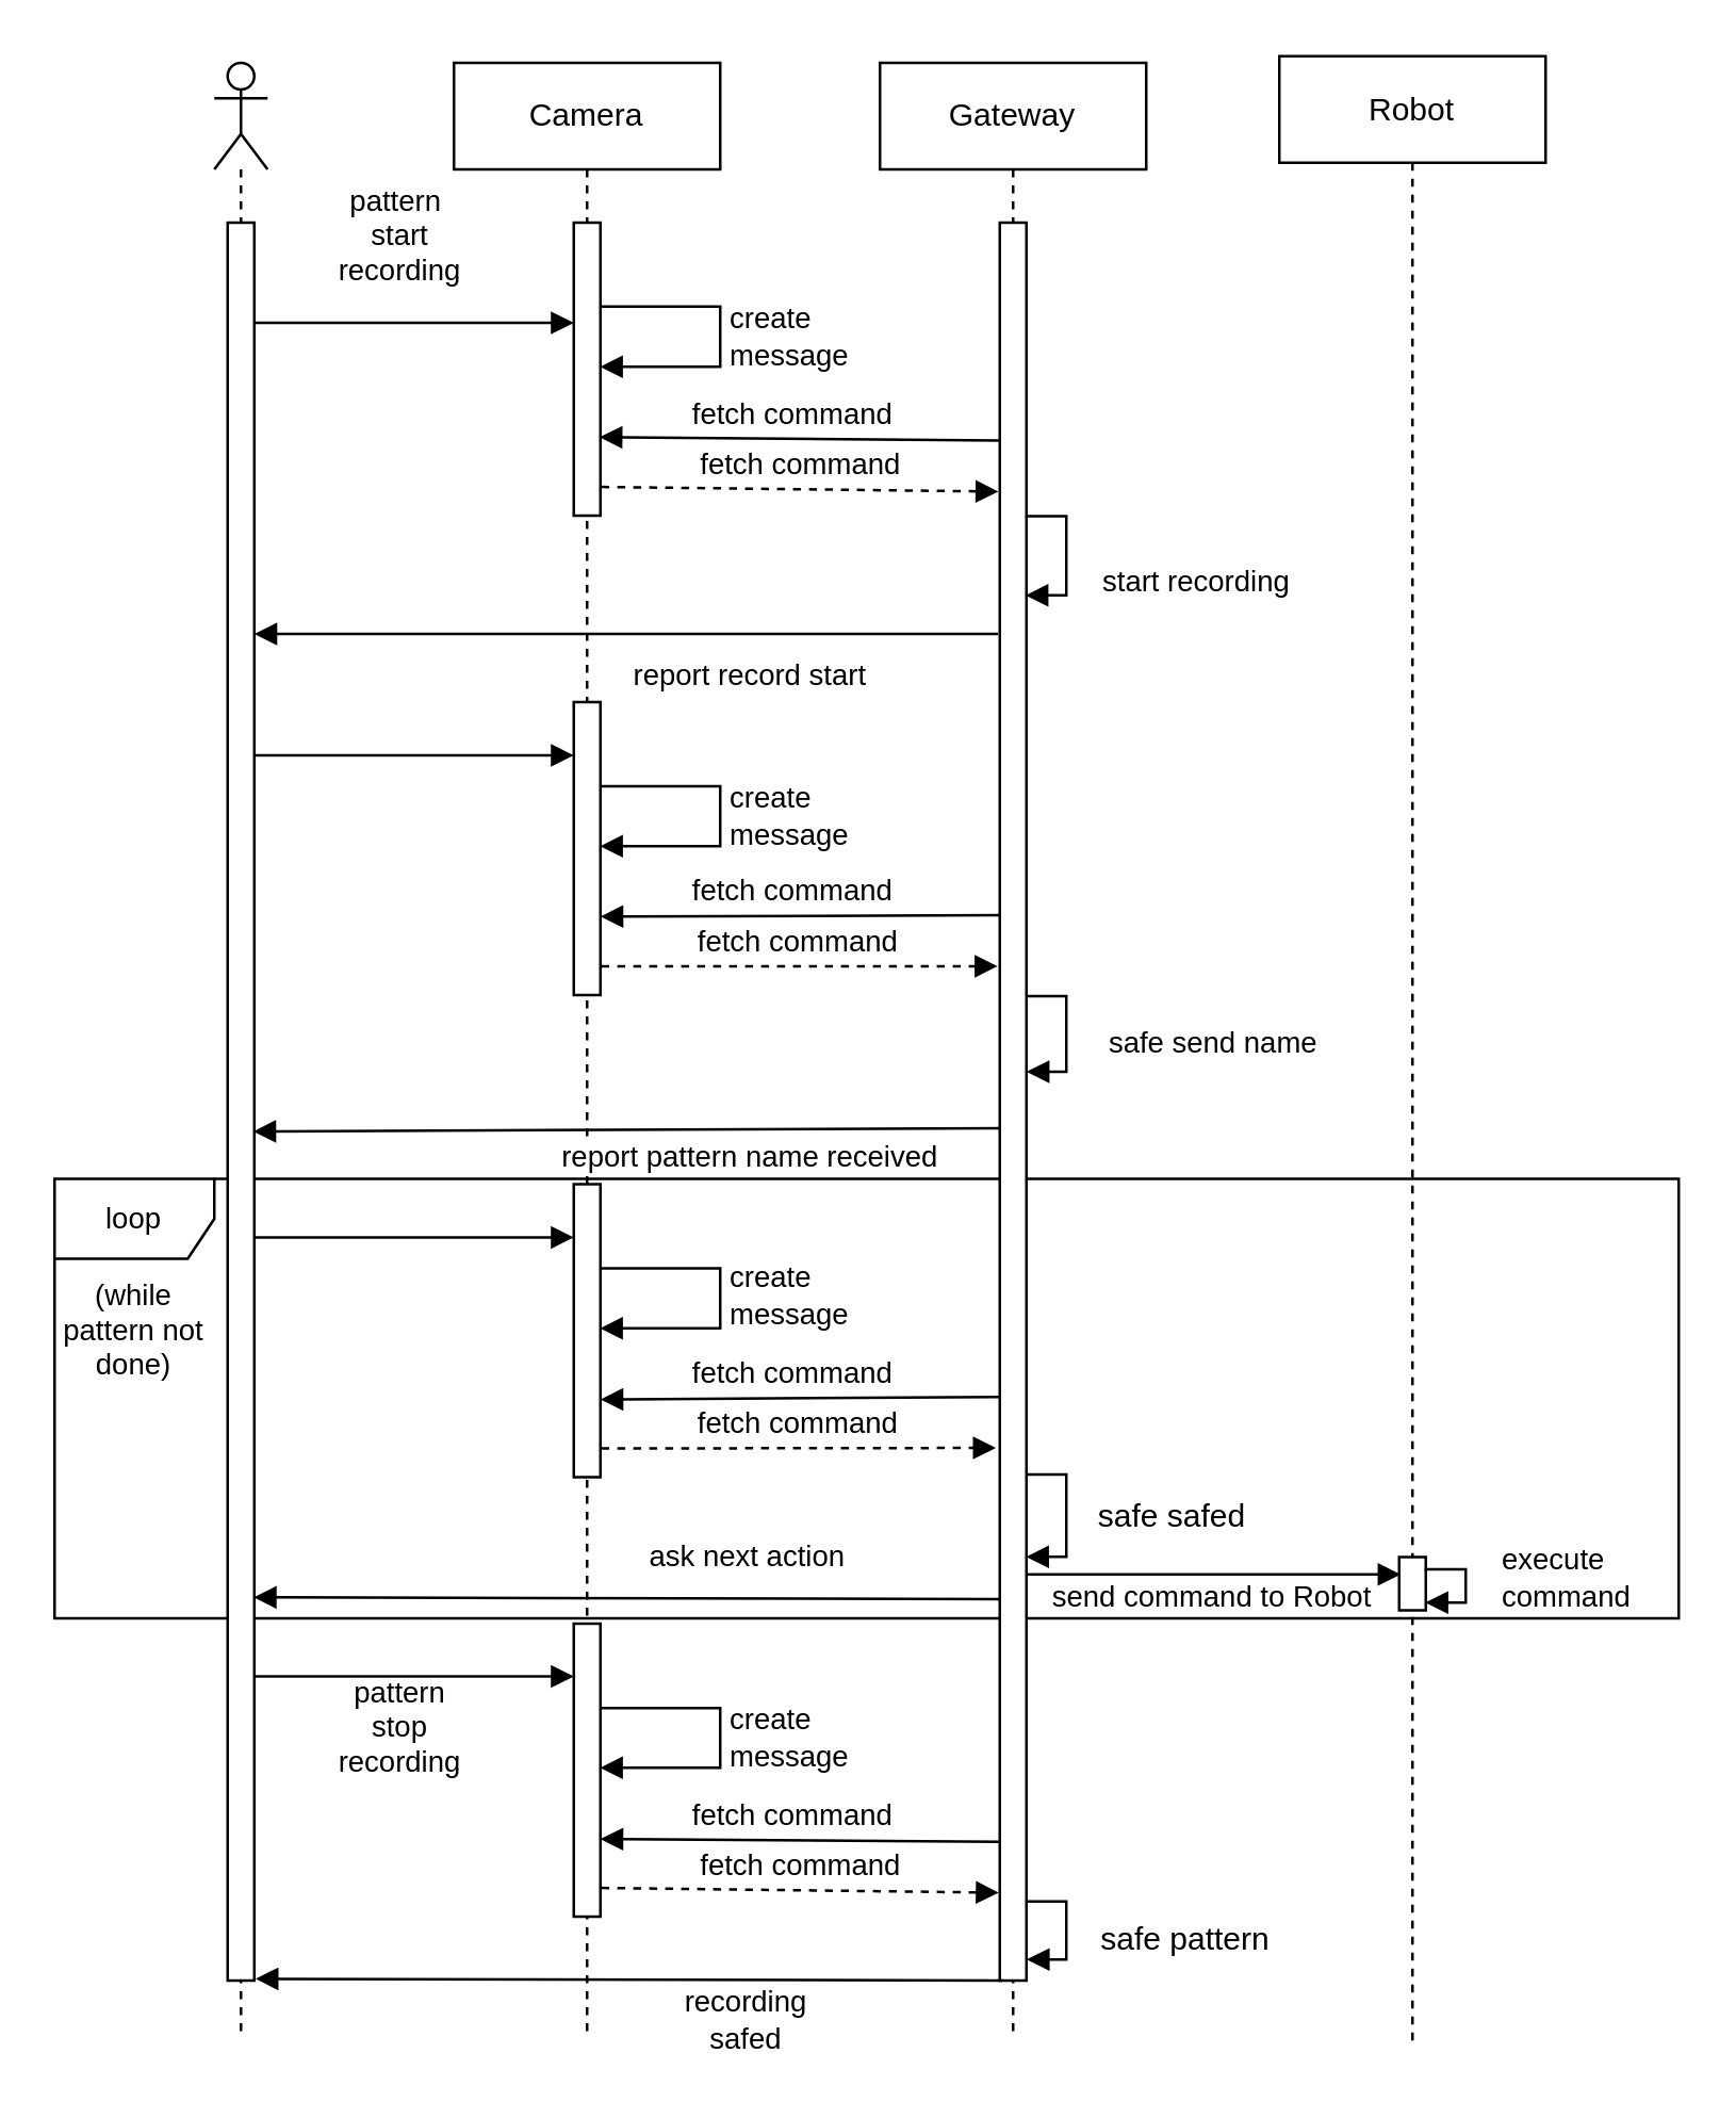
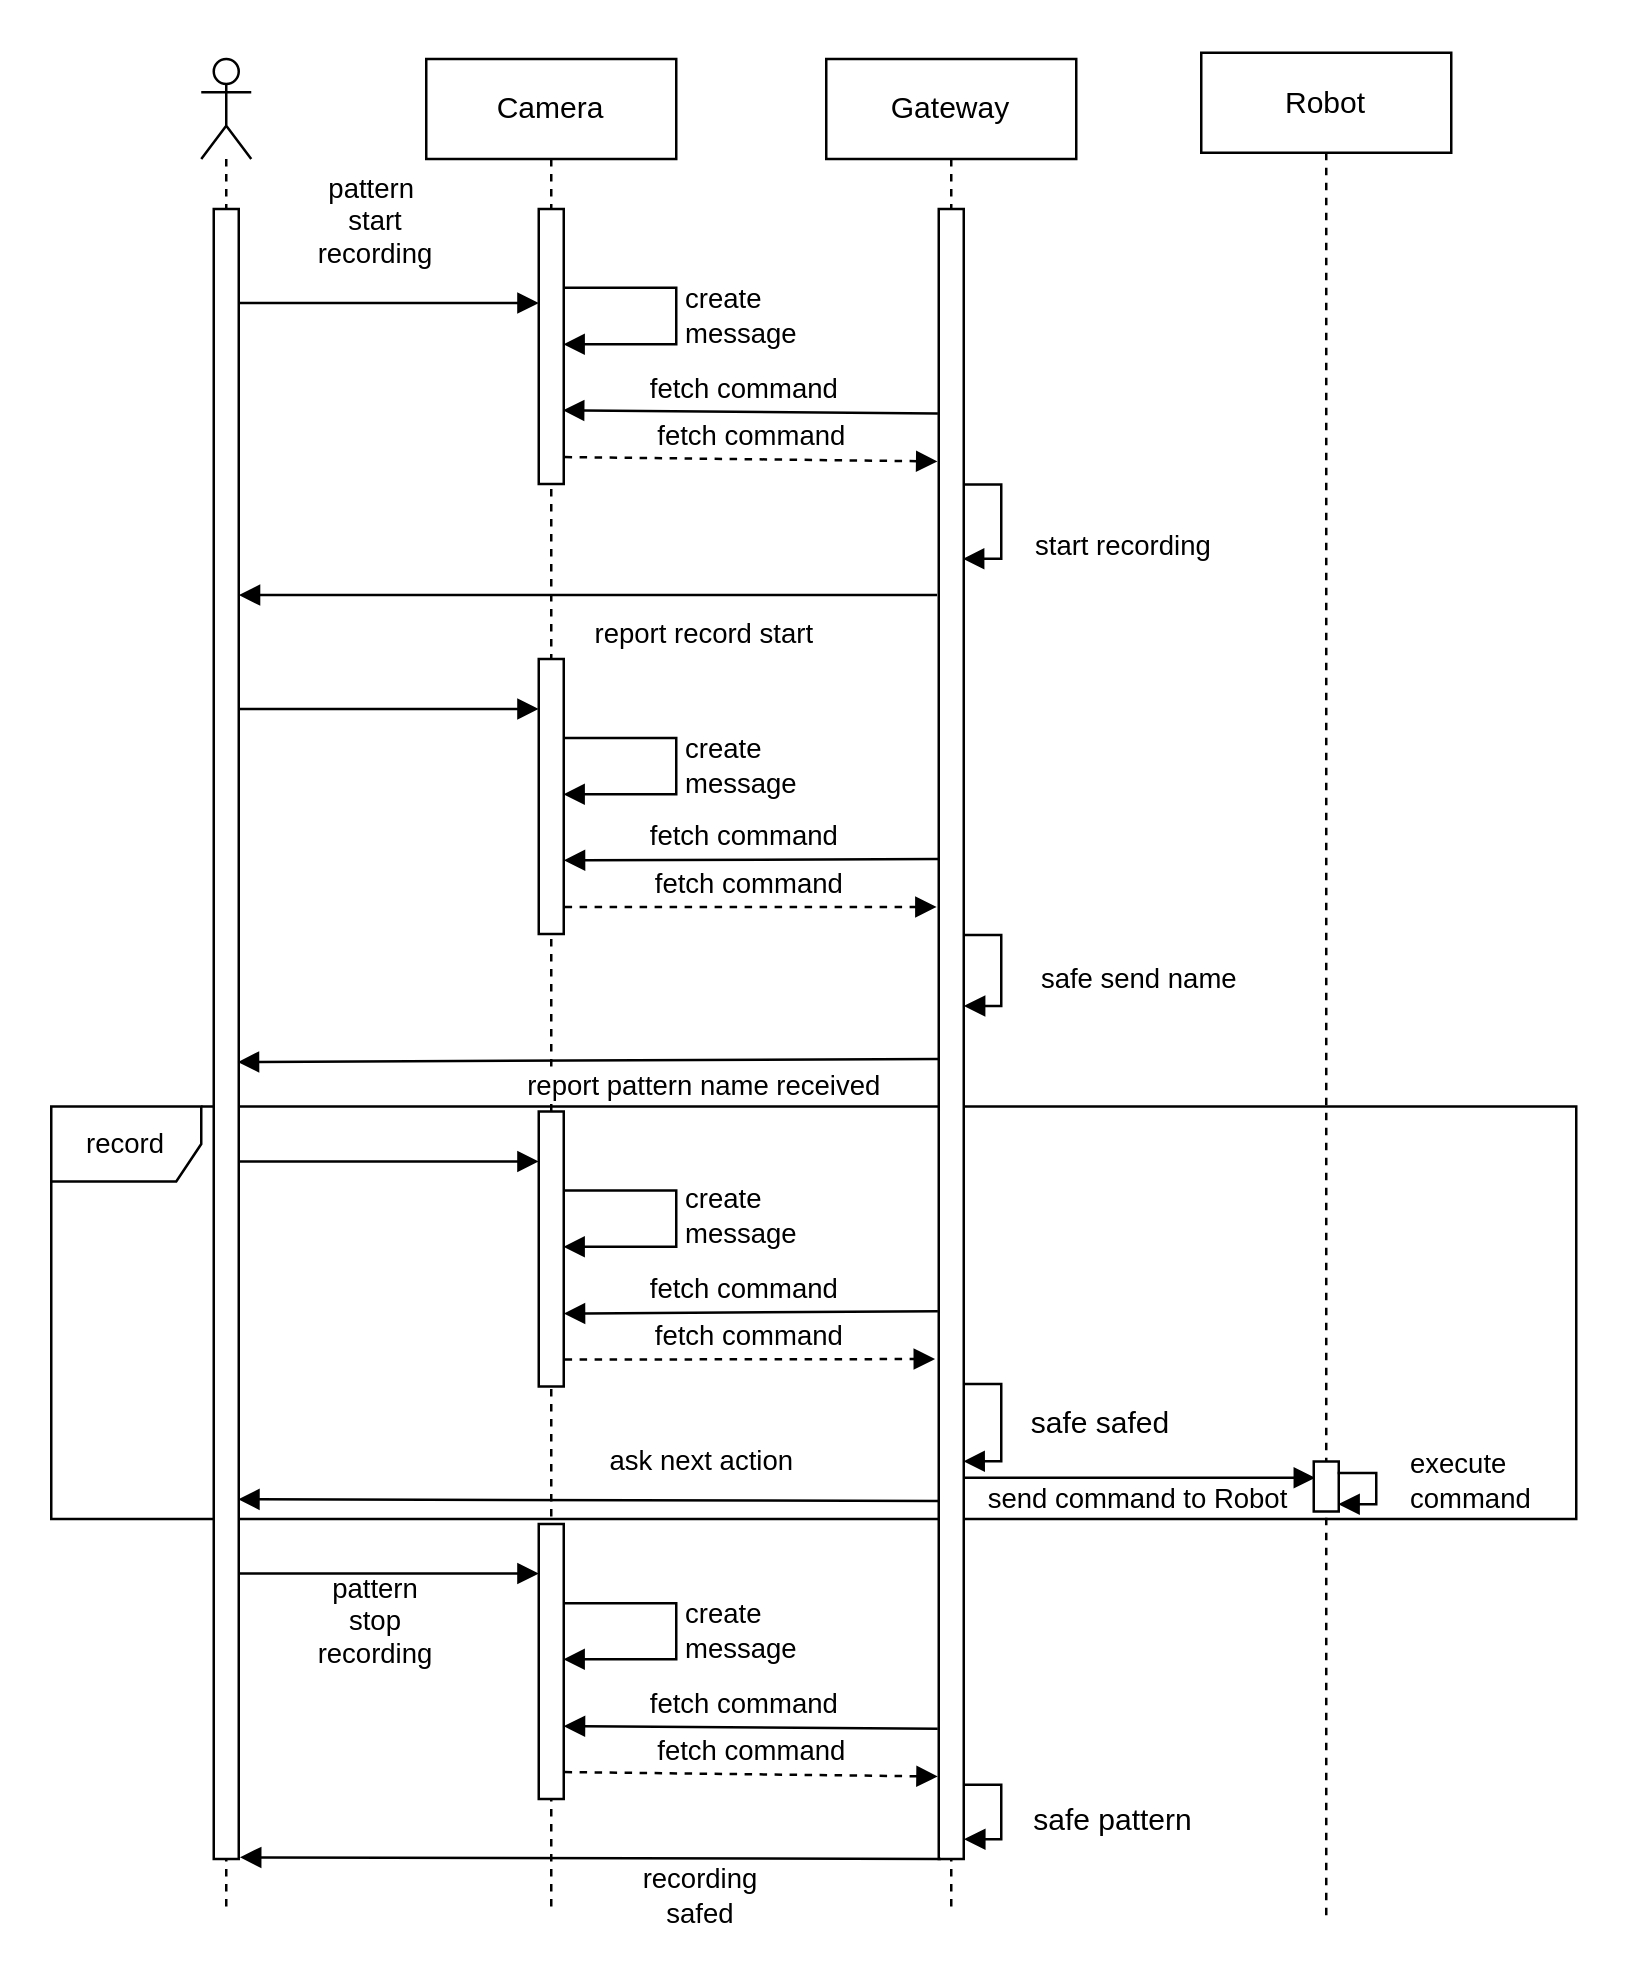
- <mxCell id="2" value="loop" style="shape=umlFrame;whiteSpace=wrap;html=1;fontSize=11;" parent="1" vertex="1"><mxGeometry x="20" y="442" width="610" height="165" as="geometry" /></mxCell>
+ <mxCell id="2" value="record" style="shape=umlFrame;whiteSpace=wrap;html=1;fontSize=11;" parent="1" vertex="1"><mxGeometry x="20" y="442" width="610" height="165" as="geometry" /></mxCell>
- <mxCell id="24" value="(while pattern not done)" style="text;html=1;strokeColor=none;fillColor=none;align=center;verticalAlign=middle;whiteSpace=wrap;rounded=0;fontSize=11;" parent="1" vertex="1"><mxGeometry x="20" y="489" width="60" height="20" as="geometry" /></mxCell>
